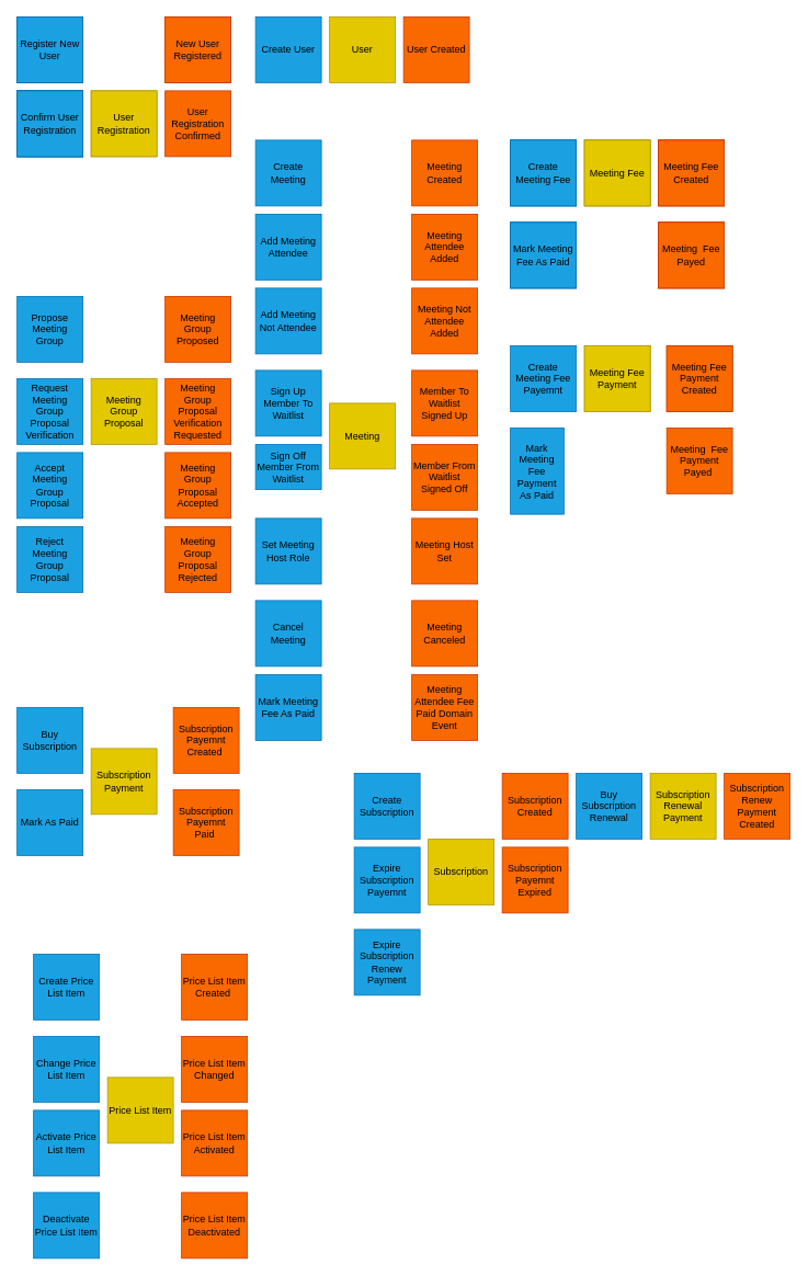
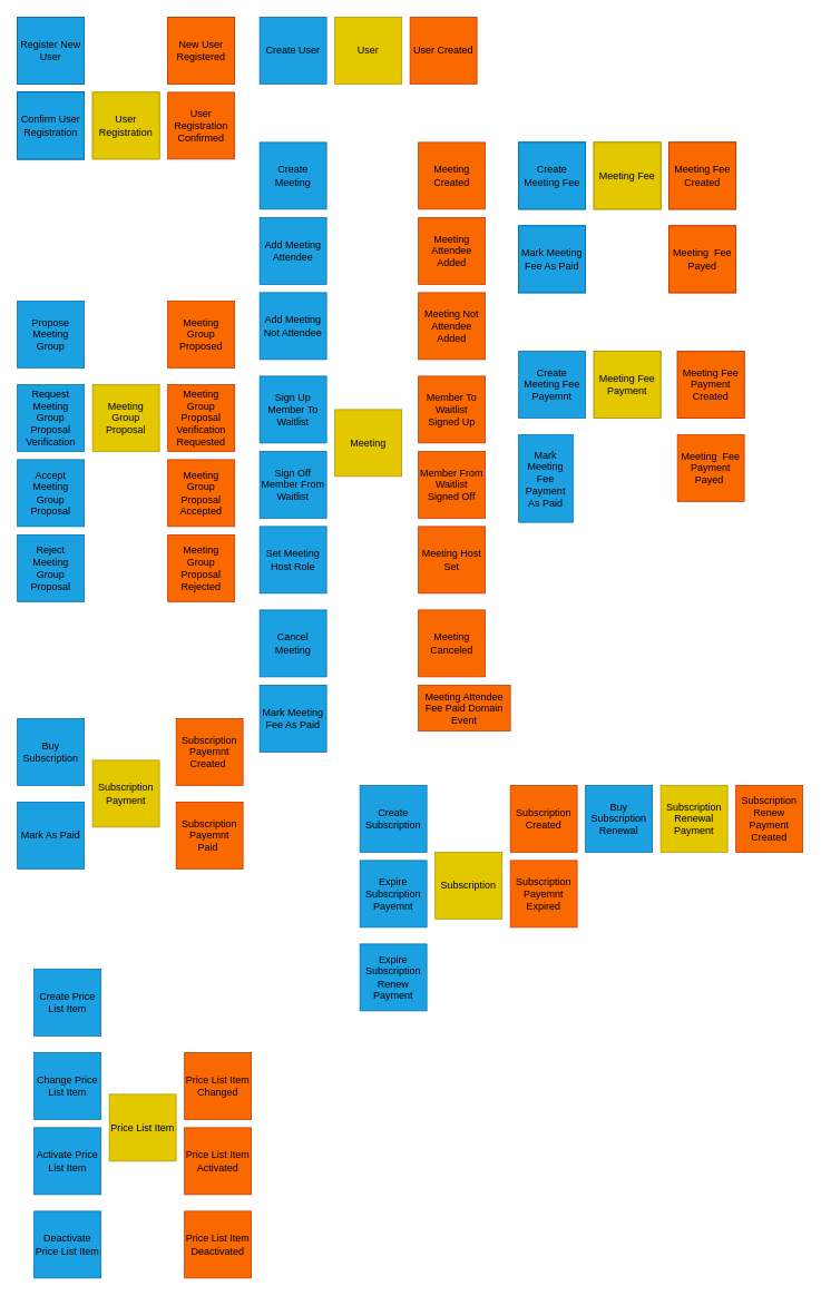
- <mxCell id="25" value="&lt;span style=&quot;color: rgb(0 , 0 , 0)&quot;&gt;Sign Off Member From Waitlist&lt;/span&gt;" style="whiteSpace=wrap;html=1;aspect=fixed;fillColor=#1ba1e2;fontColor=#ffffff;strokeColor=#006EAF;" parent="1" vertex="1"><mxGeometry x="310" y="540" width="80" height="55" as="geometry" /></mxCell>
+ <mxCell id="25" value="&lt;span style=&quot;color: rgb(0 , 0 , 0)&quot;&gt;Sign Off Member From Waitlist&lt;/span&gt;" style="whiteSpace=wrap;html=1;aspect=fixed;fillColor=#1ba1e2;fontColor=#ffffff;strokeColor=#006EAF;" parent="1" vertex="1"><mxGeometry x="310" y="540" width="80" height="80" as="geometry" /></mxCell>
- <mxCell id="90" value="Meeting Attendee Fee Paid Domain Event" style="whiteSpace=wrap;html=1;aspect=fixed;fillColor=#fa6800;fontColor=#000000;strokeColor=#C73500;" vertex="1" parent="1"><mxGeometry x="500" y="820" width="80" height="80" as="geometry" /></mxCell>
+ <mxCell id="90" value="Meeting Attendee Fee Paid Domain Event" style="whiteSpace=wrap;html=1;aspect=fixed;fillColor=#fa6800;fontColor=#000000;strokeColor=#C73500;" vertex="1" parent="1"><mxGeometry x="500" y="820" width="110" height="55" as="geometry" /></mxCell>
- <mxCell id="58" value="Price List Item Created&amp;nbsp;" style="whiteSpace=wrap;html=1;aspect=fixed;fillColor=#fa6800;fontColor=#000000;strokeColor=#C73500;" parent="1" vertex="1"><mxGeometry x="220" y="1160" width="80" height="80" as="geometry" /></mxCell>
